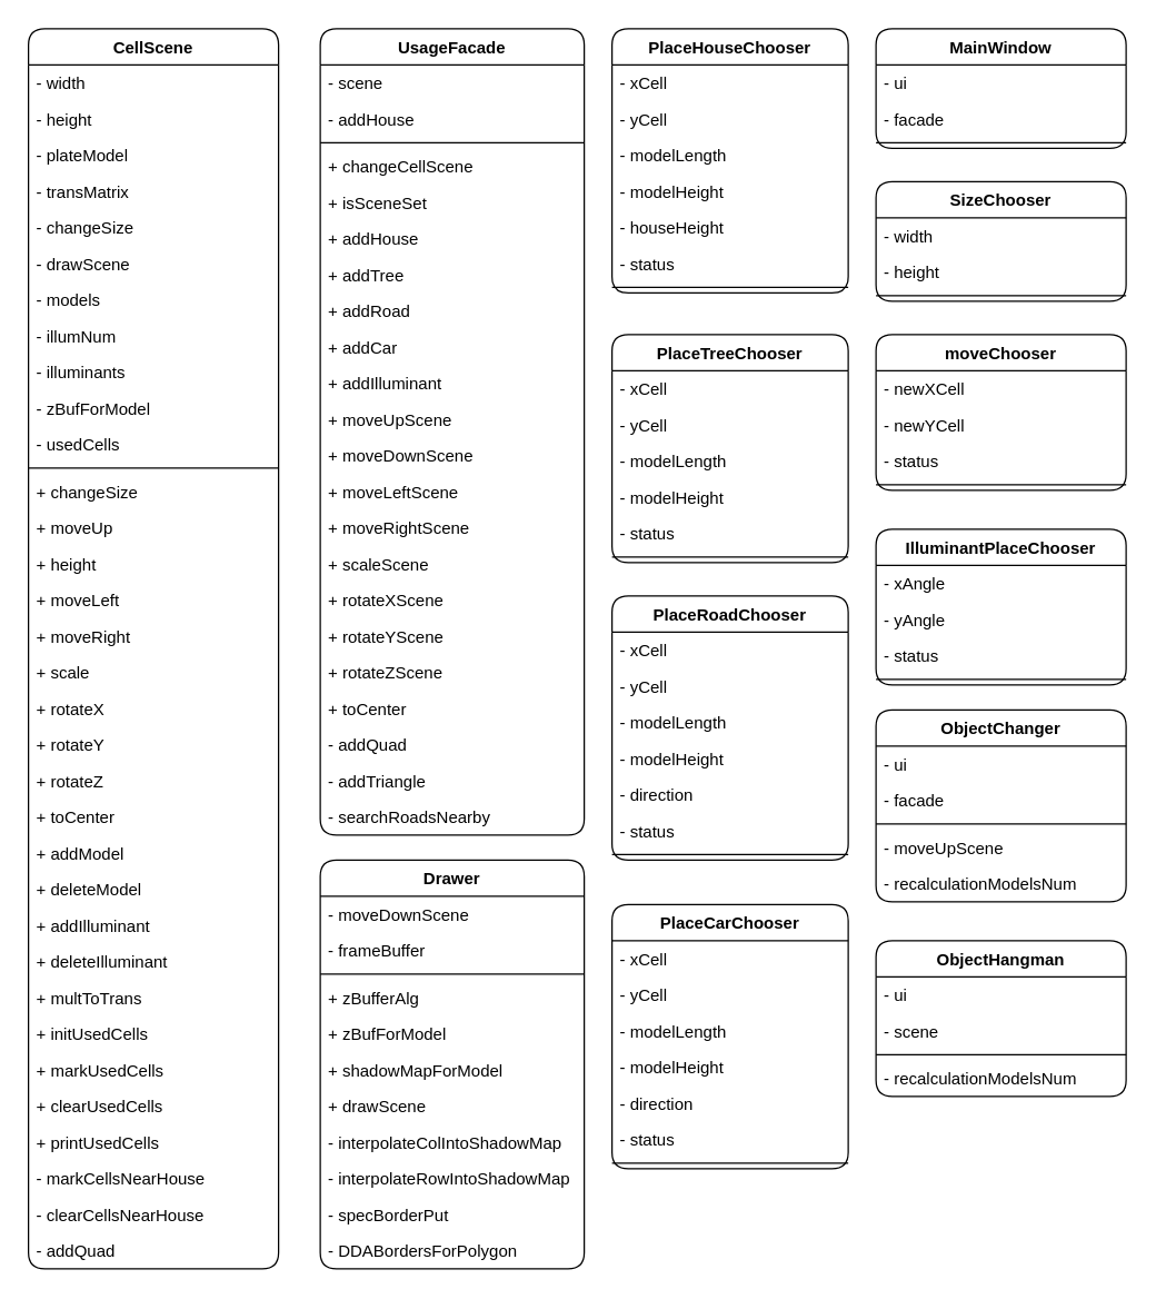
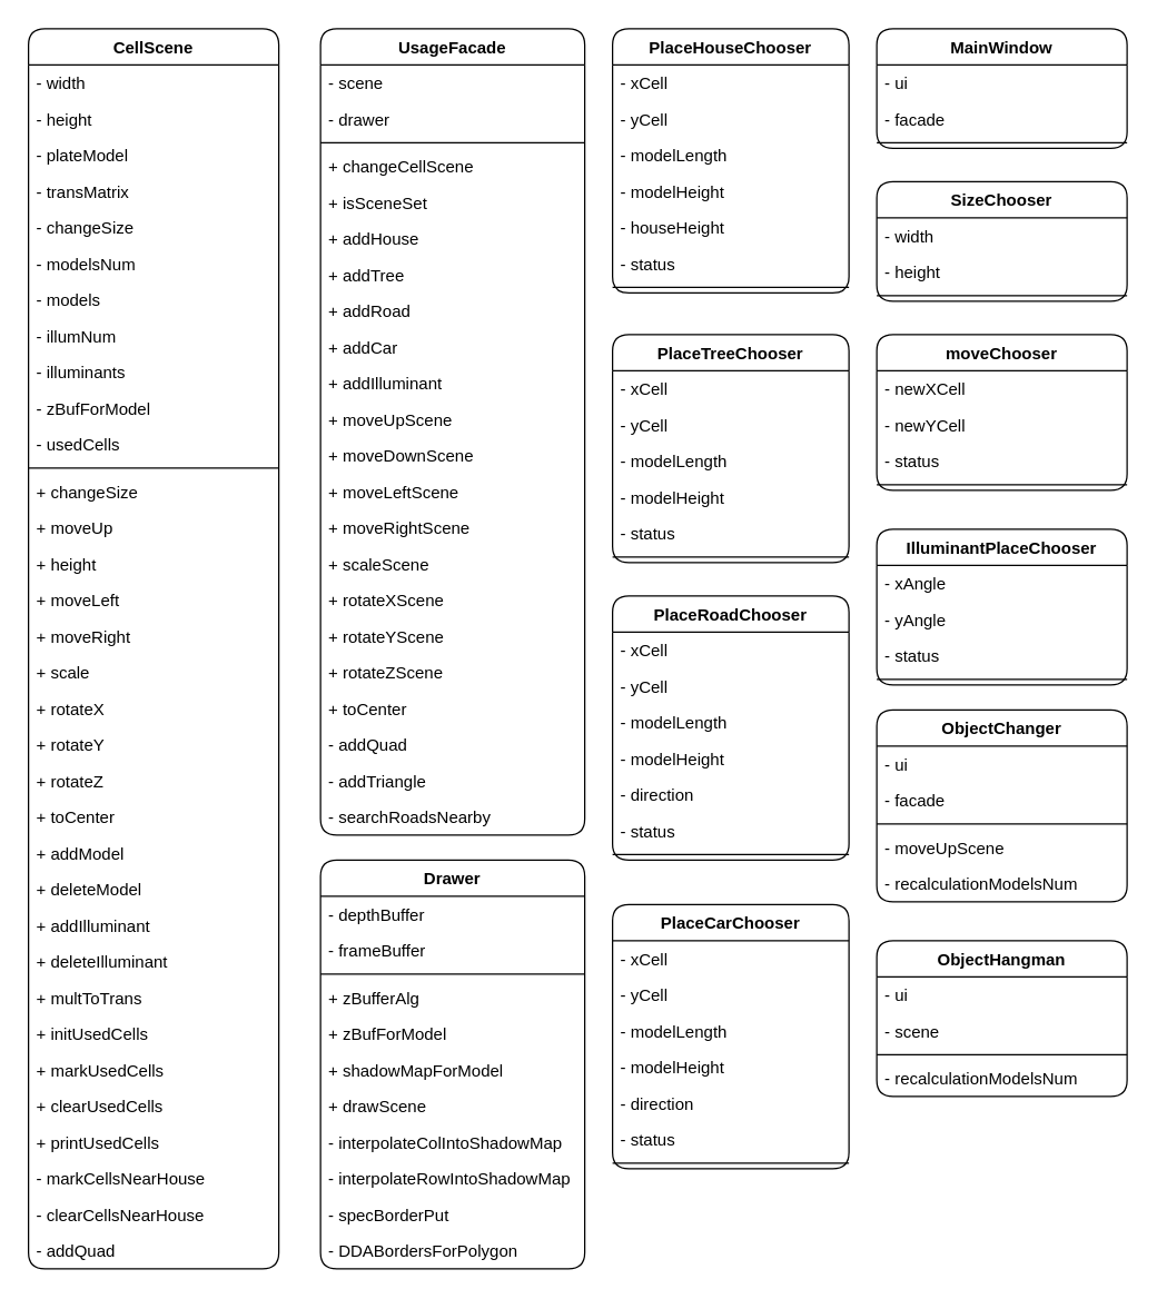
- <mxCell id="39" value="- addHouse" style="text;strokeColor=none;fillColor=none;align=left;verticalAlign=top;spacingLeft=4;spacingRight=4;overflow=hidden;rotatable=0;points=[[0,0.5],[1,0.5]];portConstraint=eastwest;" vertex="1" parent="37"><mxGeometry y="52" width="190" height="26" as="geometry" /></mxCell>
+ <mxCell id="39" value="- drawer" style="text;strokeColor=none;fillColor=none;align=left;verticalAlign=top;spacingLeft=4;spacingRight=4;overflow=hidden;rotatable=0;points=[[0,0.5],[1,0.5]];portConstraint=eastwest;" vertex="1" parent="37"><mxGeometry y="52" width="190" height="26" as="geometry" /></mxCell>
- <mxCell id="8" value="- drawScene&#10;" style="text;strokeColor=none;fillColor=none;align=left;verticalAlign=top;spacingLeft=4;spacingRight=4;overflow=hidden;rotatable=0;points=[[0,0.5],[1,0.5]];portConstraint=eastwest;" vertex="1" parent="2"><mxGeometry y="156" width="180" height="26" as="geometry" /></mxCell>
+ <mxCell id="8" value="- modelsNum&#10;" style="text;strokeColor=none;fillColor=none;align=left;verticalAlign=top;spacingLeft=4;spacingRight=4;overflow=hidden;rotatable=0;points=[[0,0.5],[1,0.5]];portConstraint=eastwest;" vertex="1" parent="2"><mxGeometry y="156" width="180" height="26" as="geometry" /></mxCell>
- <mxCell id="61" value="- moveDownScene" style="text;strokeColor=none;fillColor=none;align=left;verticalAlign=top;spacingLeft=4;spacingRight=4;overflow=hidden;rotatable=0;points=[[0,0.5],[1,0.5]];portConstraint=eastwest;" vertex="1" parent="60"><mxGeometry y="26" width="190" height="26" as="geometry" /></mxCell>
+ <mxCell id="61" value="- depthBuffer" style="text;strokeColor=none;fillColor=none;align=left;verticalAlign=top;spacingLeft=4;spacingRight=4;overflow=hidden;rotatable=0;points=[[0,0.5],[1,0.5]];portConstraint=eastwest;" vertex="1" parent="60"><mxGeometry y="26" width="190" height="26" as="geometry" /></mxCell>
